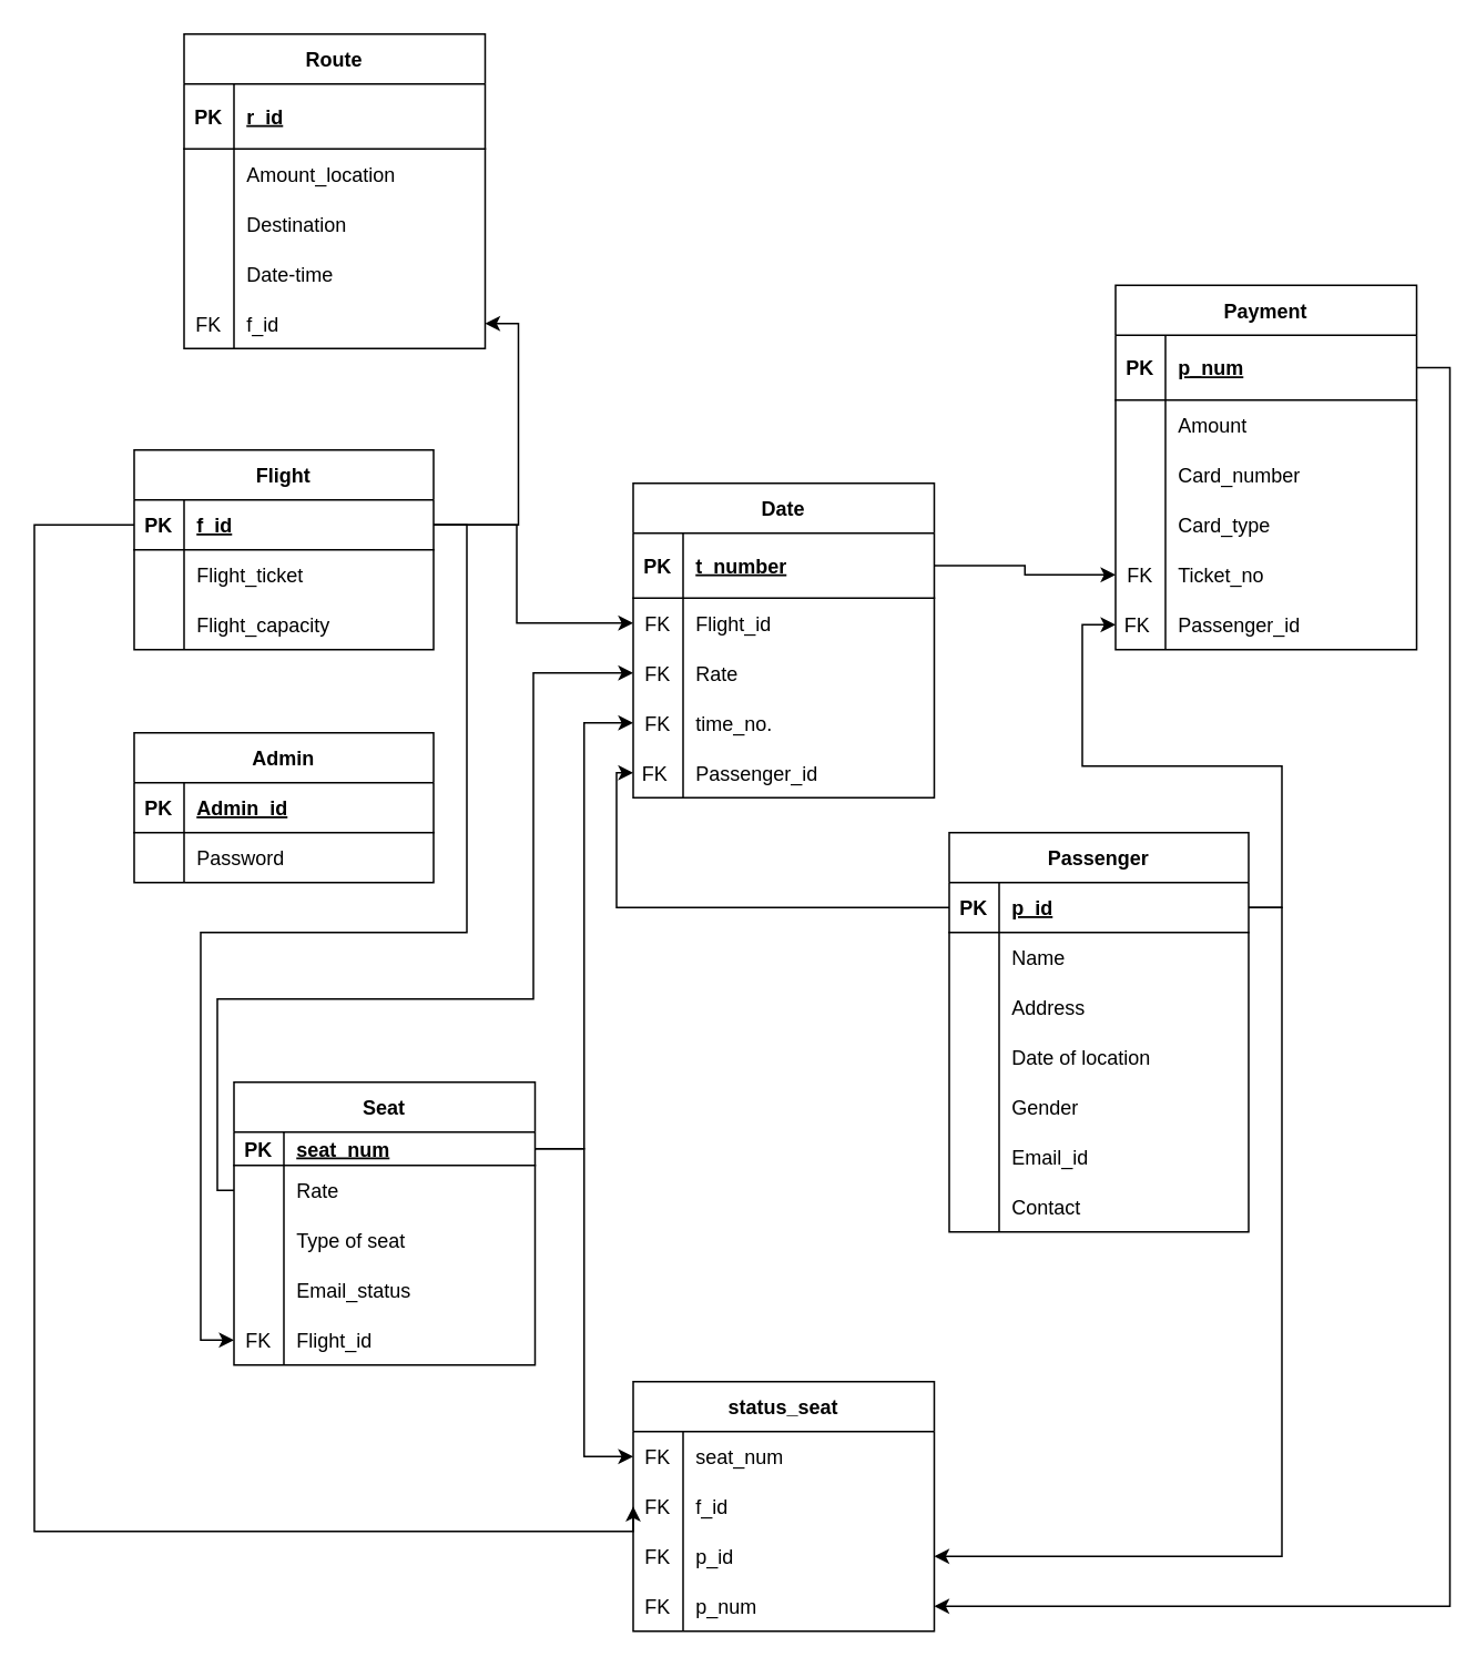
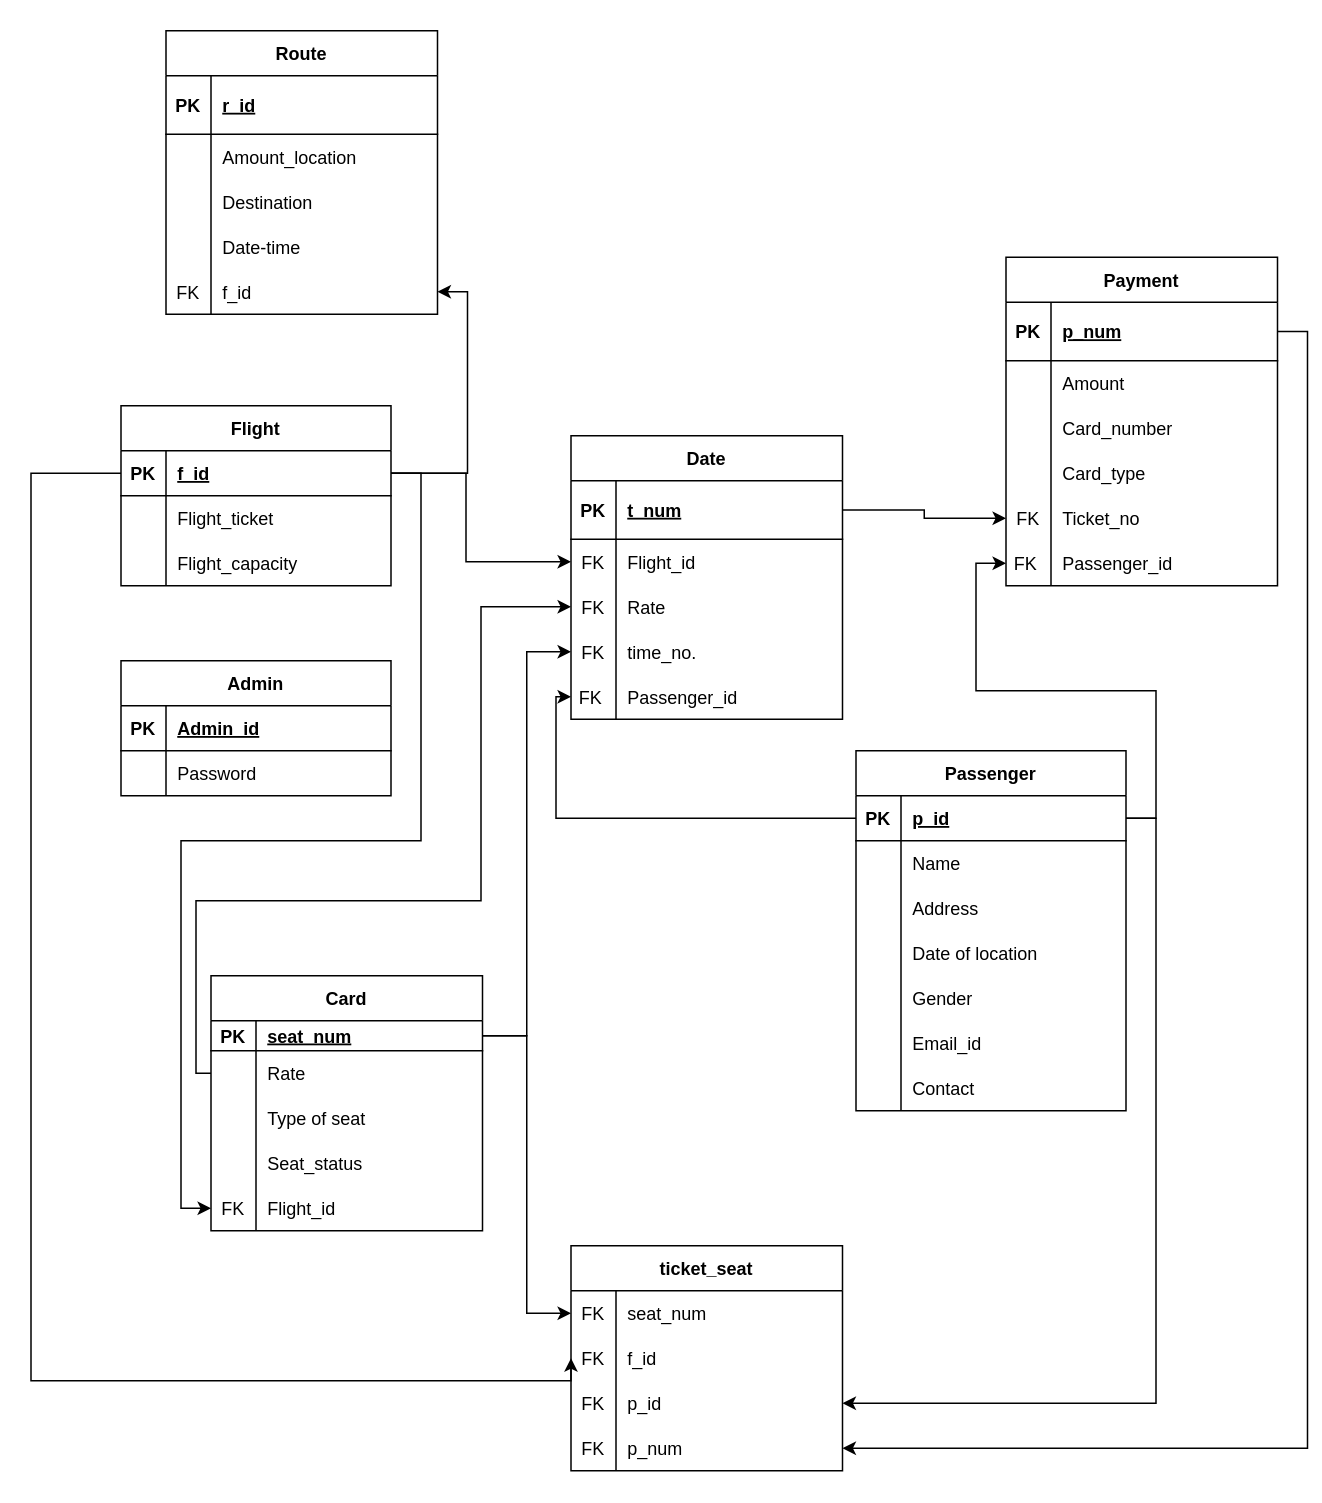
- <mxCell id="37" value="t_number" style="shape=partialRectangle;connectable=0;fillColor=none;top=0;left=0;bottom=0;right=0;align=left;spacingLeft=6;fontStyle=5;overflow=hidden;" parent="35" vertex="1"><mxGeometry x="30" width="151" height="39" as="geometry"><mxRectangle width="151" height="39" as="alternateBounds" /></mxGeometry></mxCell>
+ <mxCell id="37" value="t_num" style="shape=partialRectangle;connectable=0;fillColor=none;top=0;left=0;bottom=0;right=0;align=left;spacingLeft=6;fontStyle=5;overflow=hidden;" parent="35" vertex="1"><mxGeometry x="30" width="151" height="39" as="geometry"><mxRectangle width="151" height="39" as="alternateBounds" /></mxGeometry></mxCell>
- <mxCell id="50" value="Seat" style="shape=table;startSize=30;container=1;collapsible=1;childLayout=tableLayout;fixedRows=1;rowLines=0;fontStyle=1;align=center;resizeLast=1;" parent="1" vertex="1"><mxGeometry x="140" y="650" width="181" height="170" as="geometry" /></mxCell>
+ <mxCell id="50" value="Card" style="shape=table;startSize=30;container=1;collapsible=1;childLayout=tableLayout;fixedRows=1;rowLines=0;fontStyle=1;align=center;resizeLast=1;" parent="1" vertex="1"><mxGeometry x="140" y="650" width="181" height="170" as="geometry" /></mxCell>
- <mxCell id="62" value="Email_status" style="shape=partialRectangle;connectable=0;fillColor=none;top=0;left=0;bottom=0;right=0;align=left;spacingLeft=6;overflow=hidden;" parent="60" vertex="1"><mxGeometry x="30" width="151" height="30" as="geometry"><mxRectangle width="151" height="30" as="alternateBounds" /></mxGeometry></mxCell>
+ <mxCell id="62" value="Seat_status" style="shape=partialRectangle;connectable=0;fillColor=none;top=0;left=0;bottom=0;right=0;align=left;spacingLeft=6;overflow=hidden;" parent="60" vertex="1"><mxGeometry x="30" width="151" height="30" as="geometry"><mxRectangle width="151" height="30" as="alternateBounds" /></mxGeometry></mxCell>
- <mxCell id="116" value="status_seat" style="shape=table;startSize=30;container=1;collapsible=1;childLayout=tableLayout;fixedRows=1;rowLines=0;fontStyle=1;align=center;resizeLast=1;" vertex="1" parent="1"><mxGeometry x="380" y="830" width="181" height="150" as="geometry" /></mxCell>
+ <mxCell id="116" value="ticket_seat" style="shape=table;startSize=30;container=1;collapsible=1;childLayout=tableLayout;fixedRows=1;rowLines=0;fontStyle=1;align=center;resizeLast=1;" vertex="1" parent="1"><mxGeometry x="380" y="830" width="181" height="150" as="geometry" /></mxCell>
